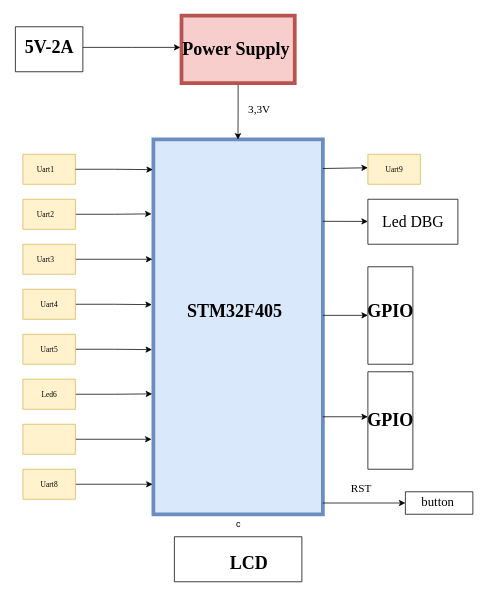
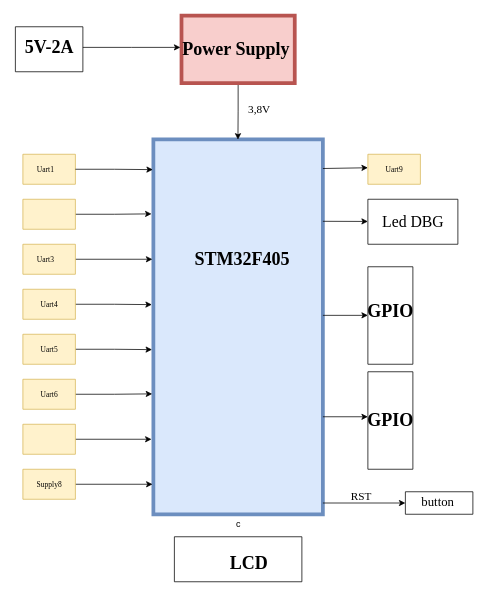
- <mxCell id="38" value="3,3V" style="text;strokeColor=none;fillColor=none;html=1;fontSize=15;fontStyle=0;verticalAlign=middle;align=center;fontFamily=Times New Roman;" vertex="1" parent="1"><mxGeometry x="325.5" y="125" width="38.5" height="40" as="geometry" /></mxCell>
+ <mxCell id="38" value="3,8V" style="text;strokeColor=none;fillColor=none;html=1;fontSize=15;fontStyle=0;verticalAlign=middle;align=center;fontFamily=Times New Roman;" vertex="1" parent="1"><mxGeometry x="325.5" y="125" width="38.5" height="40" as="geometry" /></mxCell>
- <mxCell id="27" value="Uart2" style="text;strokeColor=none;fillColor=none;html=1;fontSize=10;fontStyle=0;verticalAlign=middle;align=center;fontFamily=Times New Roman;" vertex="1" parent="1"><mxGeometry x="30" y="275" width="60" height="20" as="geometry" /></mxCell>
- <mxCell id="24" value="STM32F405" style="text;strokeColor=none;fillColor=none;html=1;fontSize=24;fontStyle=1;verticalAlign=middle;align=center;fontFamily=Times New Roman;" vertex="1" parent="1"><mxGeometry x="241.5" y="395" width="140" height="40" as="geometry" /></mxCell>
+ <mxCell id="24" value="STM32F405" style="text;strokeColor=none;fillColor=none;html=1;fontSize=24;fontStyle=1;verticalAlign=middle;align=center;fontFamily=Times New Roman;" vertex="1" parent="1"><mxGeometry x="251.5" y="325" width="140" height="40" as="geometry" /></mxCell>
- <mxCell id="31" value="Led6" style="text;strokeColor=none;fillColor=none;html=1;fontSize=10;fontStyle=0;verticalAlign=middle;align=center;fontFamily=Times New Roman;" vertex="1" parent="1"><mxGeometry x="35" y="515" width="60" height="20" as="geometry" /></mxCell>
+ <mxCell id="31" value="Uart6" style="text;strokeColor=none;fillColor=none;html=1;fontSize=10;fontStyle=0;verticalAlign=middle;align=center;fontFamily=Times New Roman;" vertex="1" parent="1"><mxGeometry x="35" y="515" width="60" height="20" as="geometry" /></mxCell>
- <mxCell id="32" value="Uart8" style="text;strokeColor=none;fillColor=none;html=1;fontSize=10;fontStyle=0;verticalAlign=middle;align=center;fontFamily=Times New Roman;" vertex="1" parent="1"><mxGeometry x="35" y="635" width="60" height="20" as="geometry" /></mxCell>
+ <mxCell id="32" value="Supply8" style="text;strokeColor=none;fillColor=none;html=1;fontSize=10;fontStyle=0;verticalAlign=middle;align=center;fontFamily=Times New Roman;" vertex="1" parent="1"><mxGeometry x="35" y="635" width="60" height="20" as="geometry" /></mxCell>
- <mxCell id="41" value="RST" style="text;strokeColor=none;fillColor=none;html=1;fontSize=15;fontStyle=0;verticalAlign=middle;align=center;fontFamily=Times New Roman;" vertex="1" parent="1"><mxGeometry x="461.5" y="635" width="38.5" height="30" as="geometry" /></mxCell>
+ <mxCell id="41" value="RST" style="text;strokeColor=none;fillColor=none;html=1;fontSize=15;fontStyle=0;verticalAlign=middle;align=center;fontFamily=Times New Roman;" vertex="1" parent="1"><mxGeometry x="461.5" y="645" width="38.5" height="30" as="geometry" /></mxCell>
